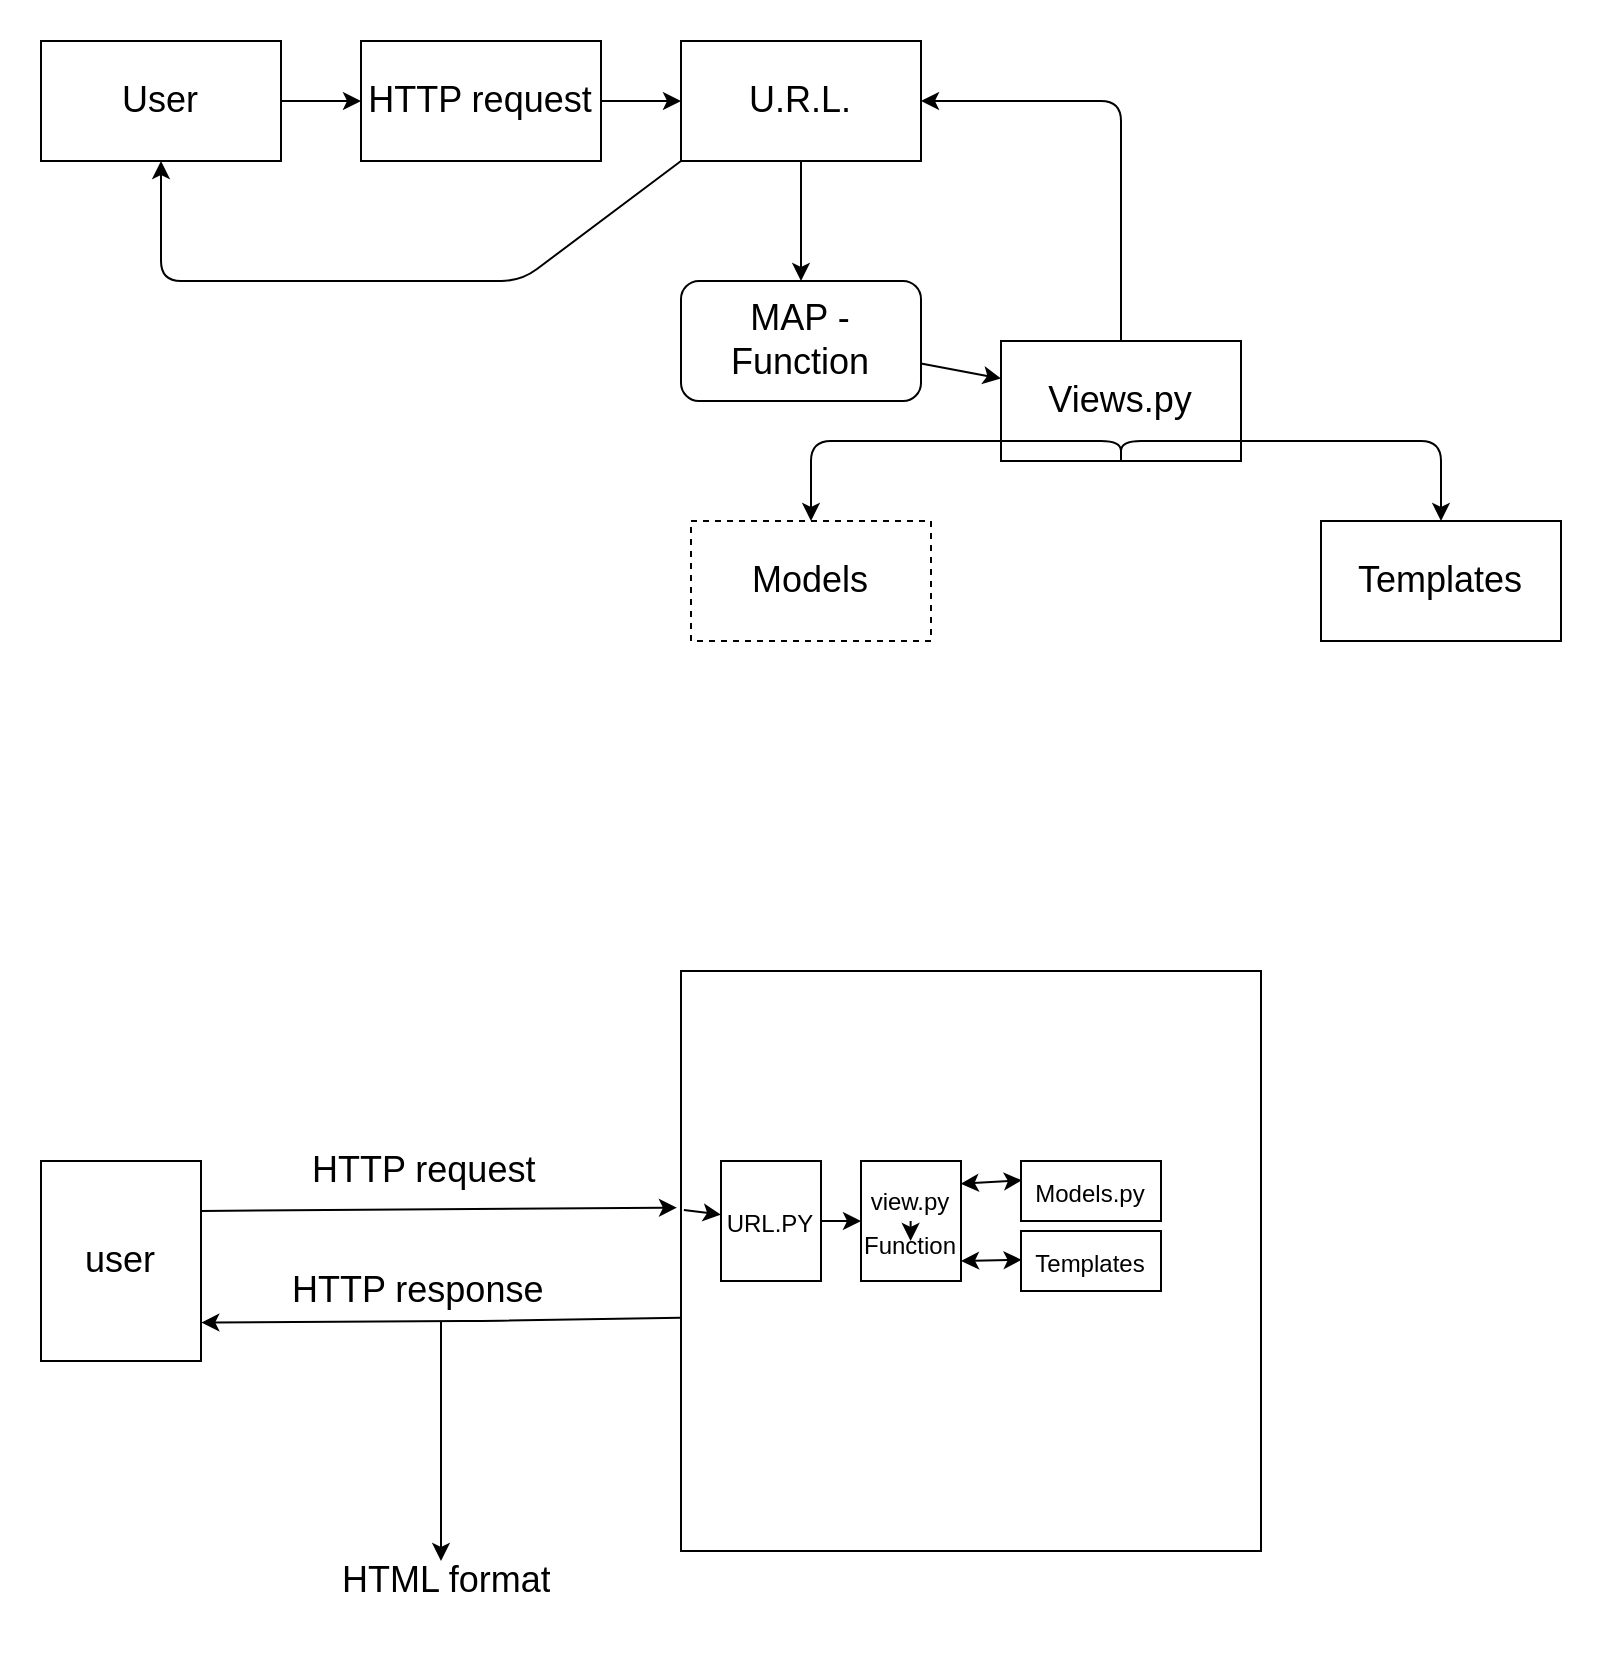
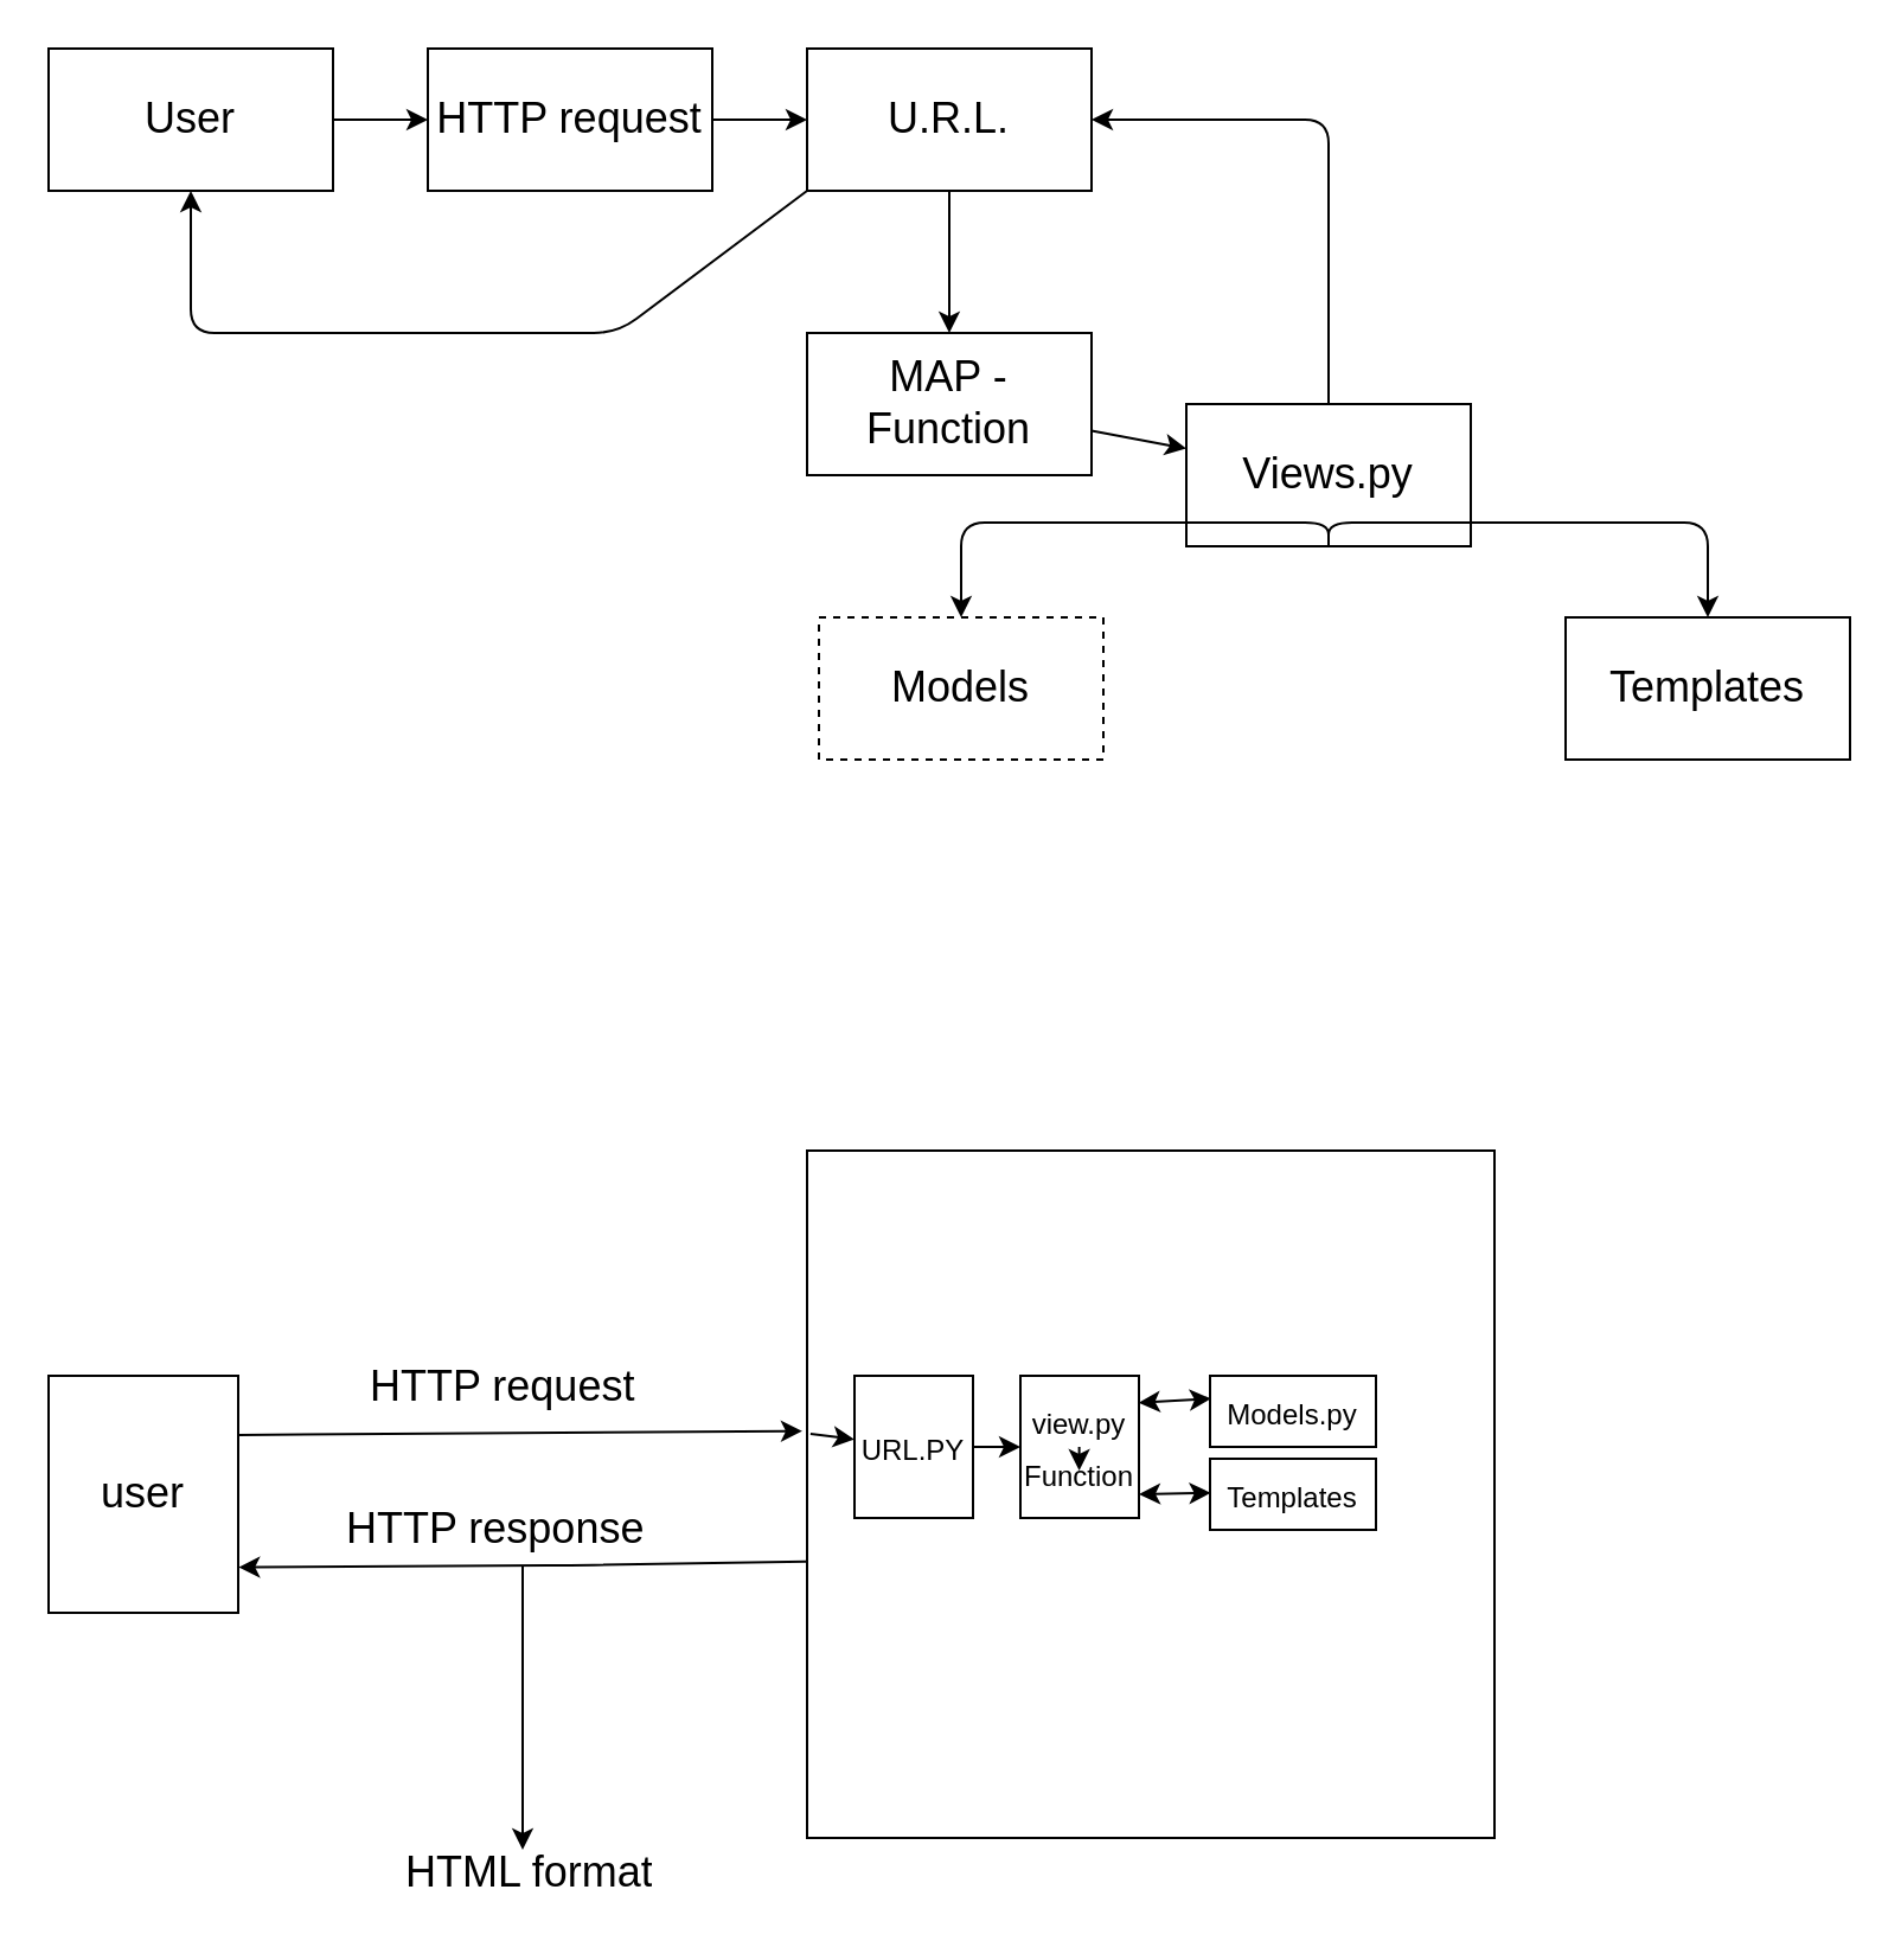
- <mxCell id="10" value="MAP - Function" style="whiteSpace=wrap;html=1;fontSize=18;rounded=1;" parent="1" vertex="1"><mxGeometry x="340" y="140" width="120" height="60" as="geometry" /></mxCell>
+ <mxCell id="10" value="MAP - Function" style="rounded=0;whiteSpace=wrap;html=1;fontSize=18;" parent="1" vertex="1"><mxGeometry x="340" y="140" width="120" height="60" as="geometry" /></mxCell>
